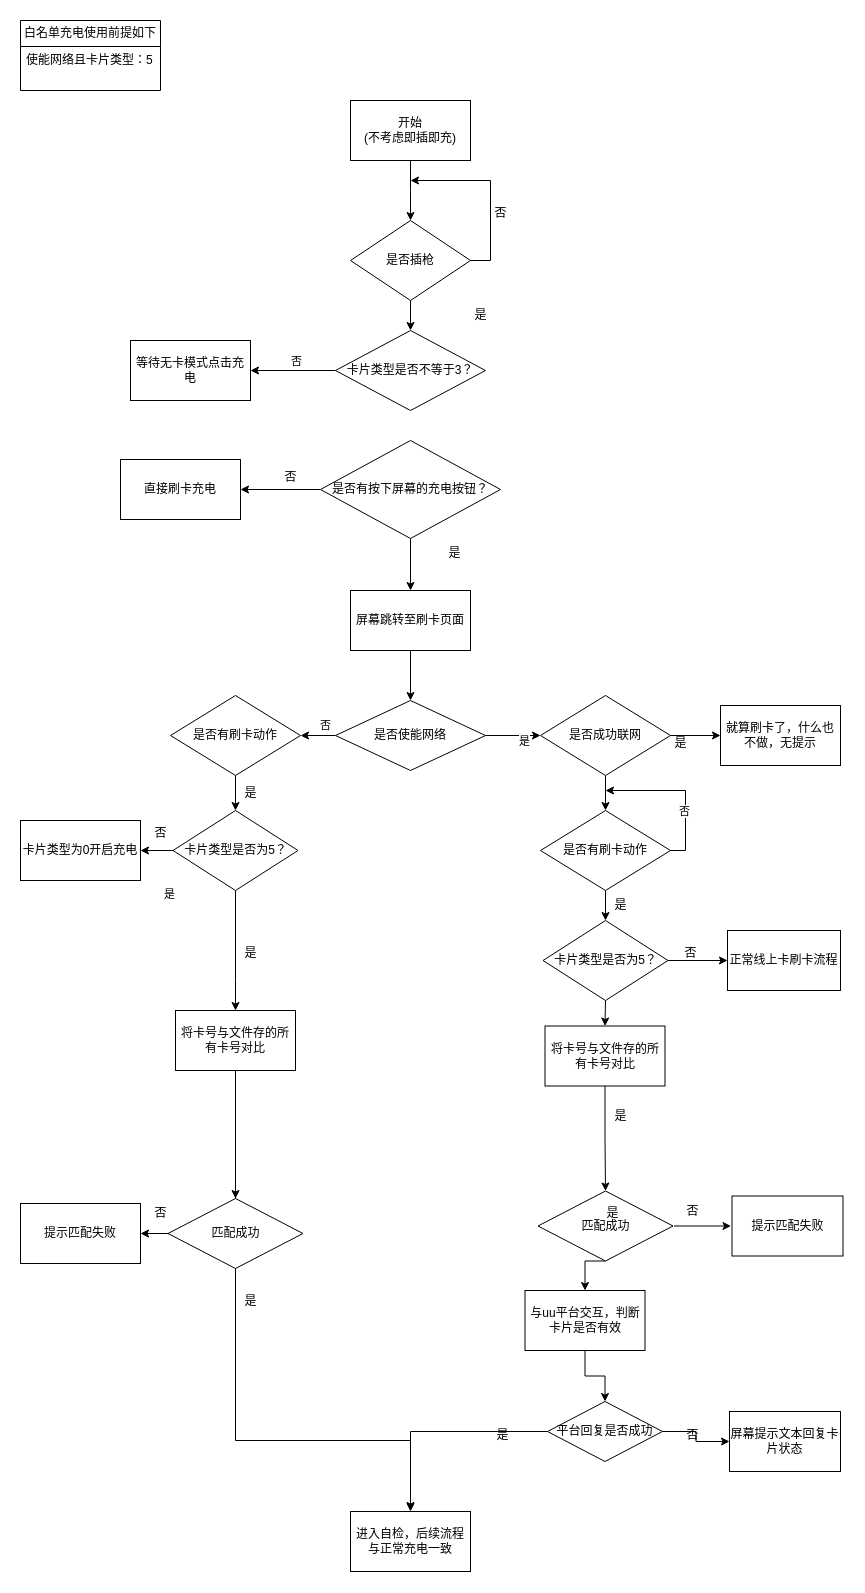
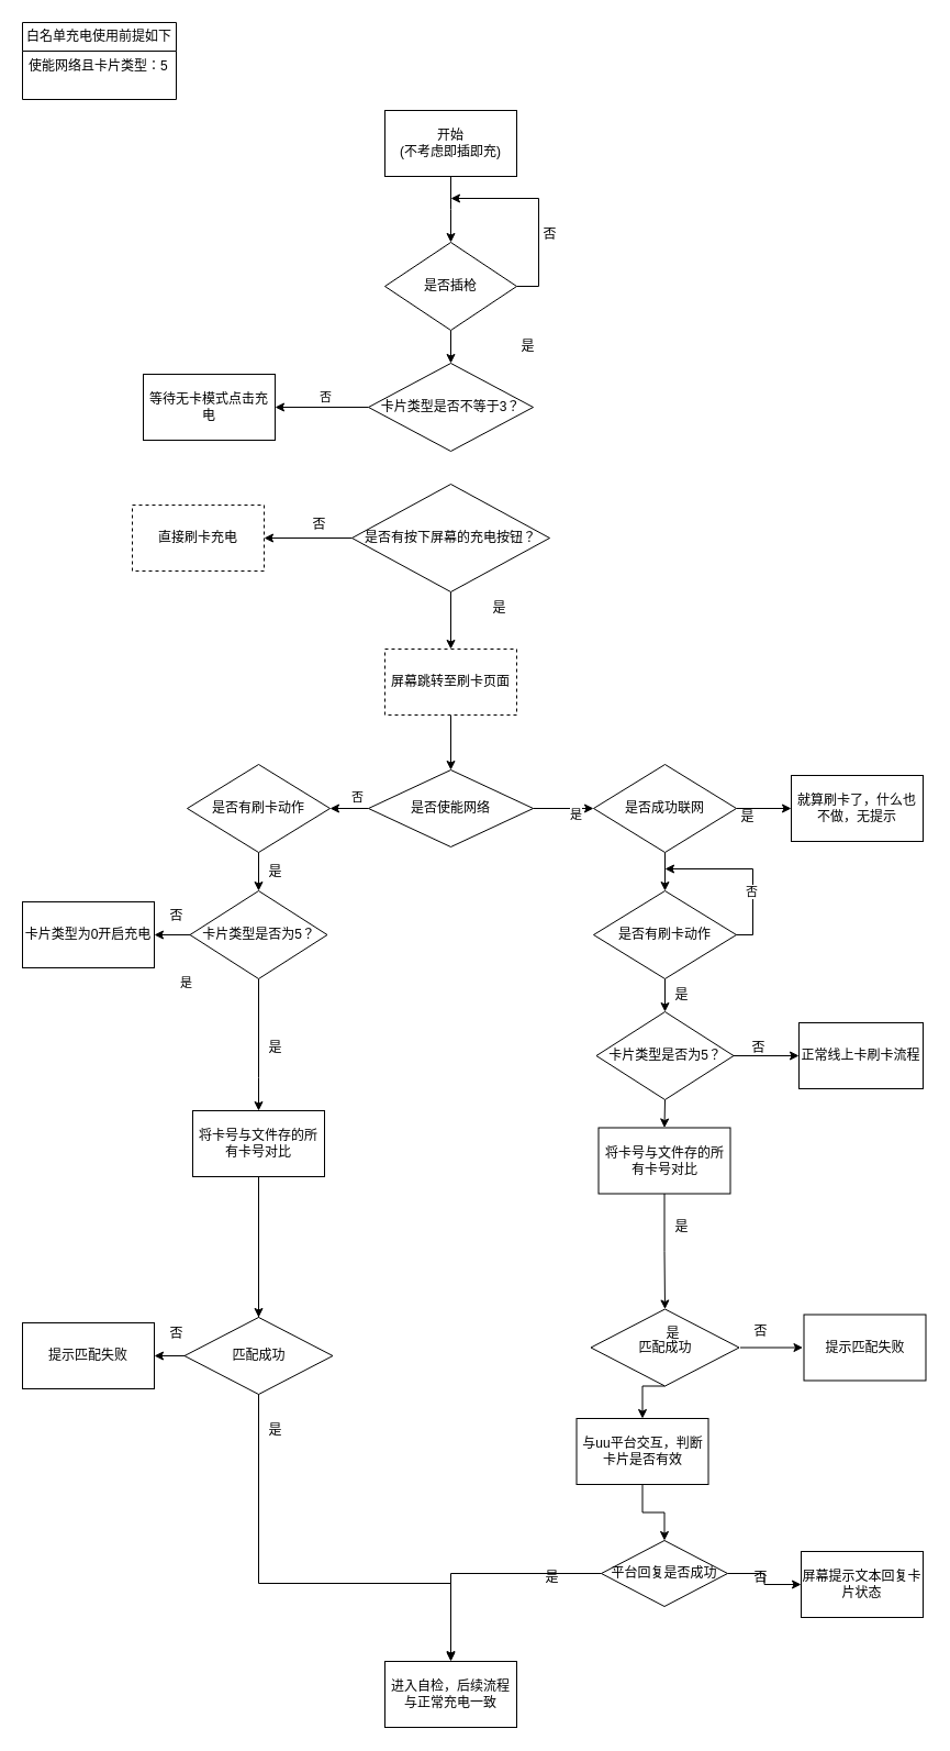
- <mxCell id="16" value="直接刷卡充电" style="rounded=0;whiteSpace=wrap;html=1;" vertex="1" parent="1"><mxGeometry x="120" y="459" width="120" height="60" as="geometry" /></mxCell>
+ <mxCell id="16" value="直接刷卡充电" style="rounded=0;whiteSpace=wrap;html=1;dashed=1;" vertex="1" parent="1"><mxGeometry x="120" y="459" width="120" height="60" as="geometry" /></mxCell>
- <mxCell id="22" value="屏幕跳转至刷卡页面" style="whiteSpace=wrap;html=1;" vertex="1" parent="1"><mxGeometry x="350" y="590" width="120" height="60" as="geometry" /></mxCell>
+ <mxCell id="22" value="屏幕跳转至刷卡页面" style="whiteSpace=wrap;html=1;dashed=1;" vertex="1" parent="1"><mxGeometry x="350" y="590" width="120" height="60" as="geometry" /></mxCell>
